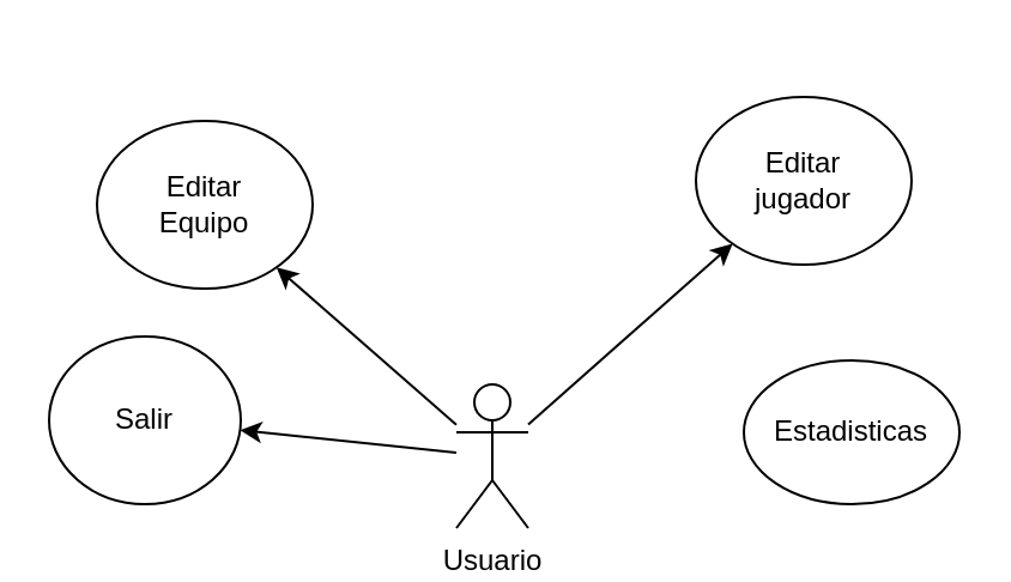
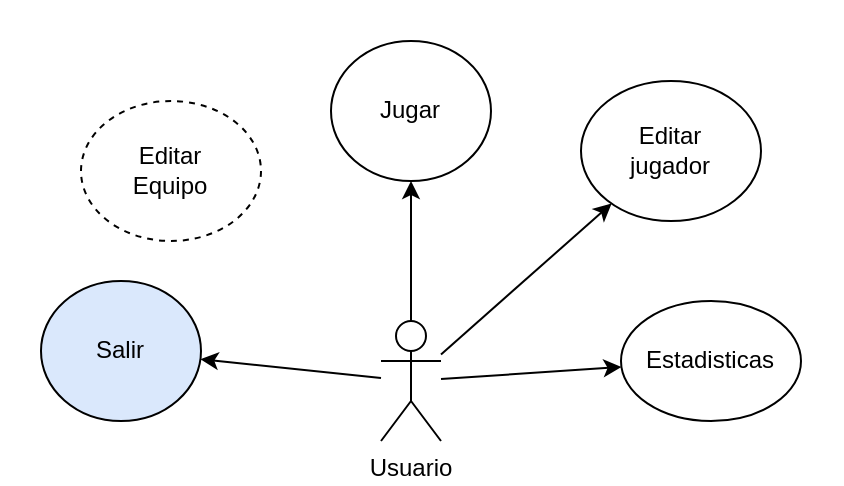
+ <mxCell id="3" value="Jugar" style="ellipse;whiteSpace=wrap;html=1;" parent="1" vertex="1"><mxGeometry x="165" y="20" width="80" height="70" as="geometry" /></mxCell>
- <mxCell id="4" value="Editar&lt;br&gt;Equipo" style="ellipse;whiteSpace=wrap;html=1;" parent="1" vertex="1"><mxGeometry x="40" y="50" width="90" height="70" as="geometry" /></mxCell>
+ <mxCell id="4" value="Editar&lt;br&gt;Equipo" style="ellipse;whiteSpace=wrap;html=1;dashed=1;" parent="1" vertex="1"><mxGeometry x="40" y="50" width="90" height="70" as="geometry" /></mxCell>
+ <mxCell id="8" value="" style="endArrow=classic;html=1;rounded=0;" parent="1" source="2" target="3" edge="1"><mxGeometry width="50" height="50" relative="1" as="geometry"><mxPoint x="210" y="290" as="sourcePoint" /><mxPoint x="260" y="240" as="targetPoint" /></mxGeometry></mxCell>
- <mxCell id="9" value="" style="endArrow=classic;html=1;rounded=0;" parent="1" source="2" target="4" edge="1"><mxGeometry width="50" height="50" relative="1" as="geometry"><mxPoint x="210" y="290" as="sourcePoint" /><mxPoint x="260" y="240" as="targetPoint" /></mxGeometry></mxCell>
+ <mxCell id="9" value="" style="endArrow=classic;html=1;rounded=0;" parent="1" source="2" target="6" edge="1"><mxGeometry width="50" height="50" relative="1" as="geometry"><mxPoint x="210" y="290" as="sourcePoint" /><mxPoint x="260" y="240" as="targetPoint" /></mxGeometry></mxCell>
- <mxCell id="10" value="Salir" style="ellipse;whiteSpace=wrap;html=1;" vertex="1" parent="1"><mxGeometry x="20" y="140" width="80" height="70" as="geometry" /></mxCell>
+ <mxCell id="10" value="Salir" style="ellipse;whiteSpace=wrap;html=1;fillColor=#dae8fc;" vertex="1" parent="1"><mxGeometry x="20" y="140" width="80" height="70" as="geometry" /></mxCell>
